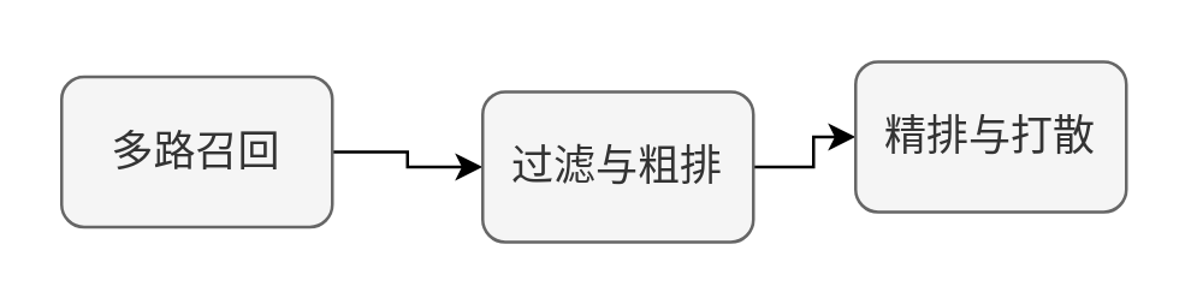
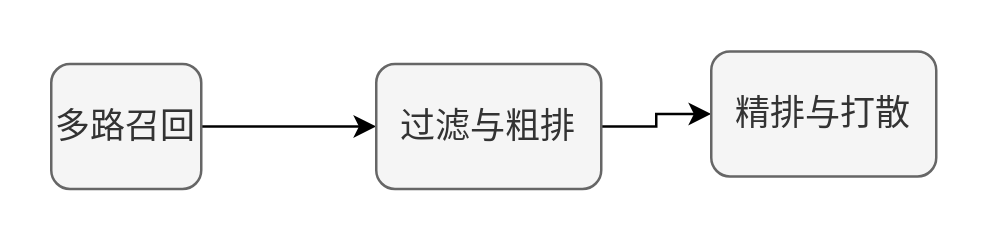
- <mxCell id="3" value="多路召回" style="rounded=1;whiteSpace=wrap;html=1;fontSize=14;fillColor=#f5f5f5;fontColor=#333333;strokeColor=#666666;" vertex="1" parent="1"><mxGeometry x="20" y="25" width="90" height="50" as="geometry" /></mxCell>
+ <mxCell id="3" value="多路召回" style="rounded=1;whiteSpace=wrap;html=1;fontSize=14;fillColor=#f5f5f5;fontColor=#333333;strokeColor=#666666;" vertex="1" parent="1"><mxGeometry x="20" y="25" width="60" height="50" as="geometry" /></mxCell>
- <mxCell id="5" value="过滤与粗排" style="rounded=1;whiteSpace=wrap;html=1;fontSize=14;fillColor=#f5f5f5;fontColor=#333333;strokeColor=#666666;" vertex="1" parent="1"><mxGeometry x="160" y="30" width="90" height="50" as="geometry" /></mxCell>
+ <mxCell id="5" value="过滤与粗排" style="rounded=1;whiteSpace=wrap;html=1;fontSize=14;fillColor=#f5f5f5;fontColor=#333333;strokeColor=#666666;" vertex="1" parent="1"><mxGeometry x="150" y="25" width="90" height="50" as="geometry" /></mxCell>
